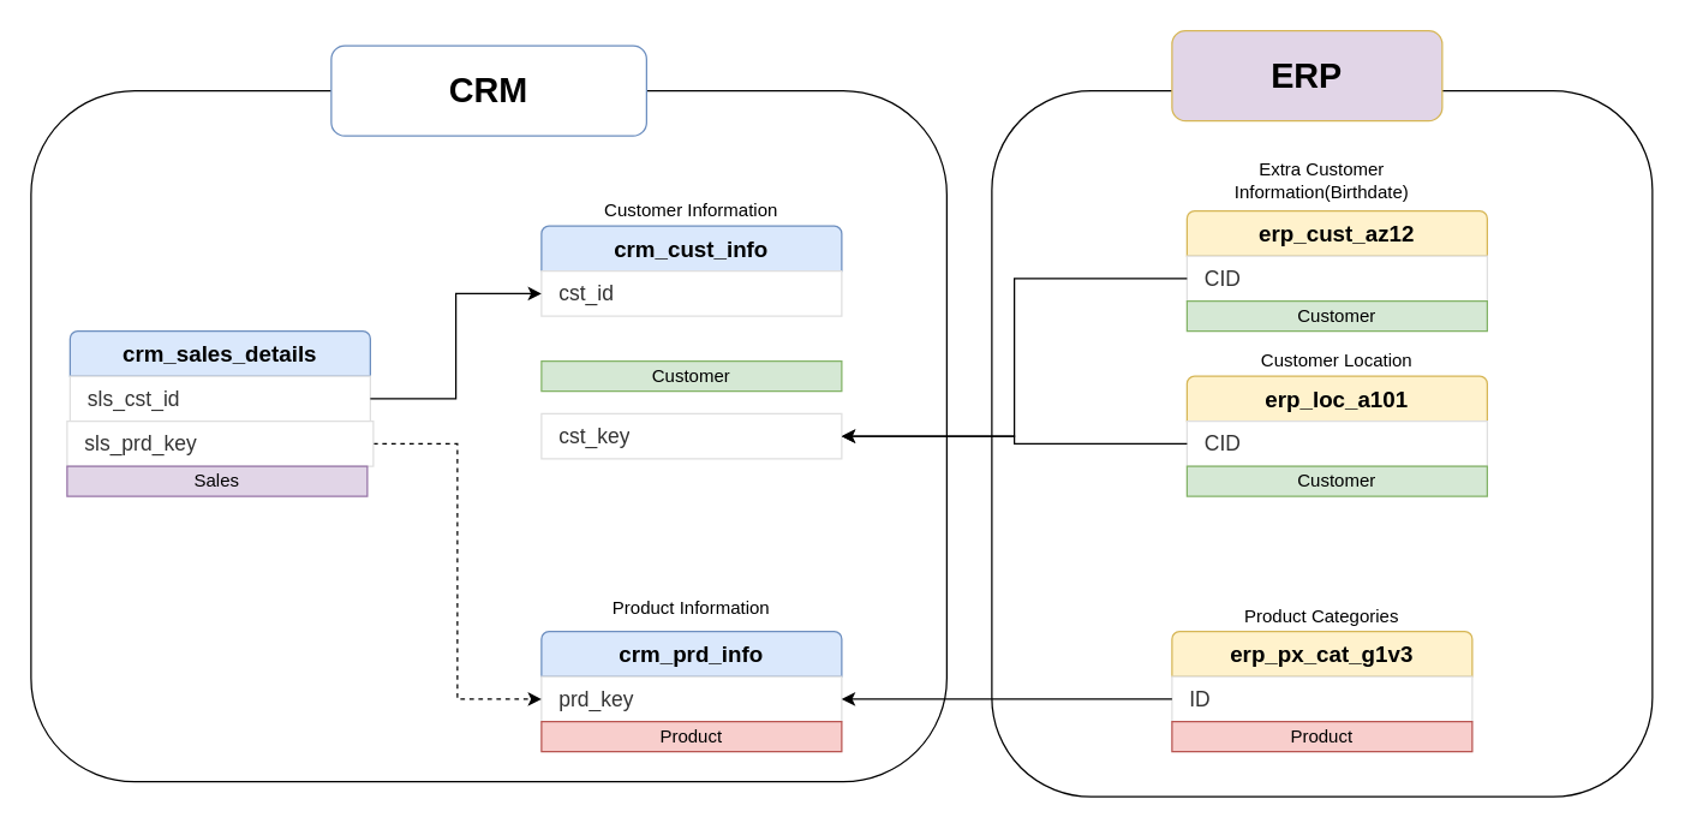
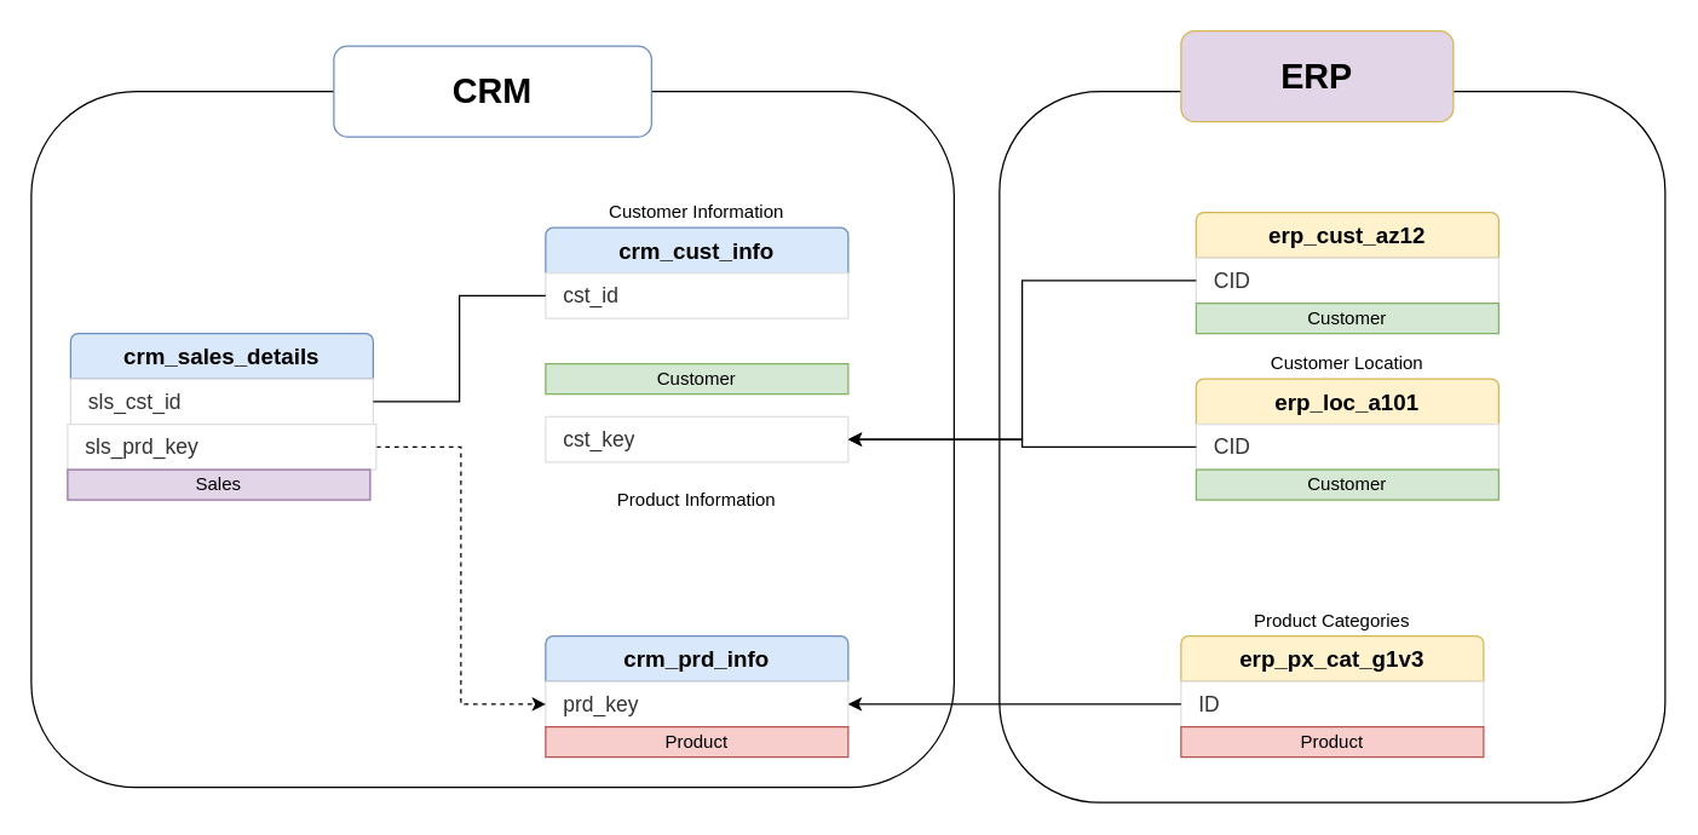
- <mxCell id="32" value="Extra Customer Information(Birthdate)" style="rounded=0;whiteSpace=wrap;html=1;fillColor=none;strokeColor=none;" parent="1" vertex="1"><mxGeometry x="790" y="100" width="180" height="40" as="geometry" /></mxCell>
- <mxCell id="23" style="edgeStyle=orthogonalEdgeStyle;rounded=0;orthogonalLoop=1;jettySize=auto;html=1;exitX=1;exitY=0.5;exitDx=0;exitDy=0;entryX=0;entryY=0.5;entryDx=0;entryDy=0;" parent="1" source="9" target="13" edge="1"><mxGeometry relative="1" as="geometry" /></mxCell>
+ <mxCell id="23" style="edgeStyle=orthogonalEdgeStyle;rounded=0;orthogonalLoop=1;jettySize=auto;html=1;exitX=1;exitY=0.5;exitDx=0;exitDy=0;entryX=0;entryY=0.5;entryDx=0;entryDy=0;endArrow=none;" parent="1" source="9" target="13" edge="1"><mxGeometry relative="1" as="geometry" /></mxCell>
- <mxCell id="30" value="Product Information" style="rounded=0;whiteSpace=wrap;html=1;fillColor=none;strokeColor=none;" parent="1" vertex="1"><mxGeometry x="400" y="390" width="120" height="30" as="geometry" /></mxCell>
+ <mxCell id="30" value="Product Information" style="rounded=0;whiteSpace=wrap;html=1;fillColor=none;strokeColor=none;" parent="1" vertex="1"><mxGeometry x="400" y="315" width="120" height="30" as="geometry" /></mxCell>
